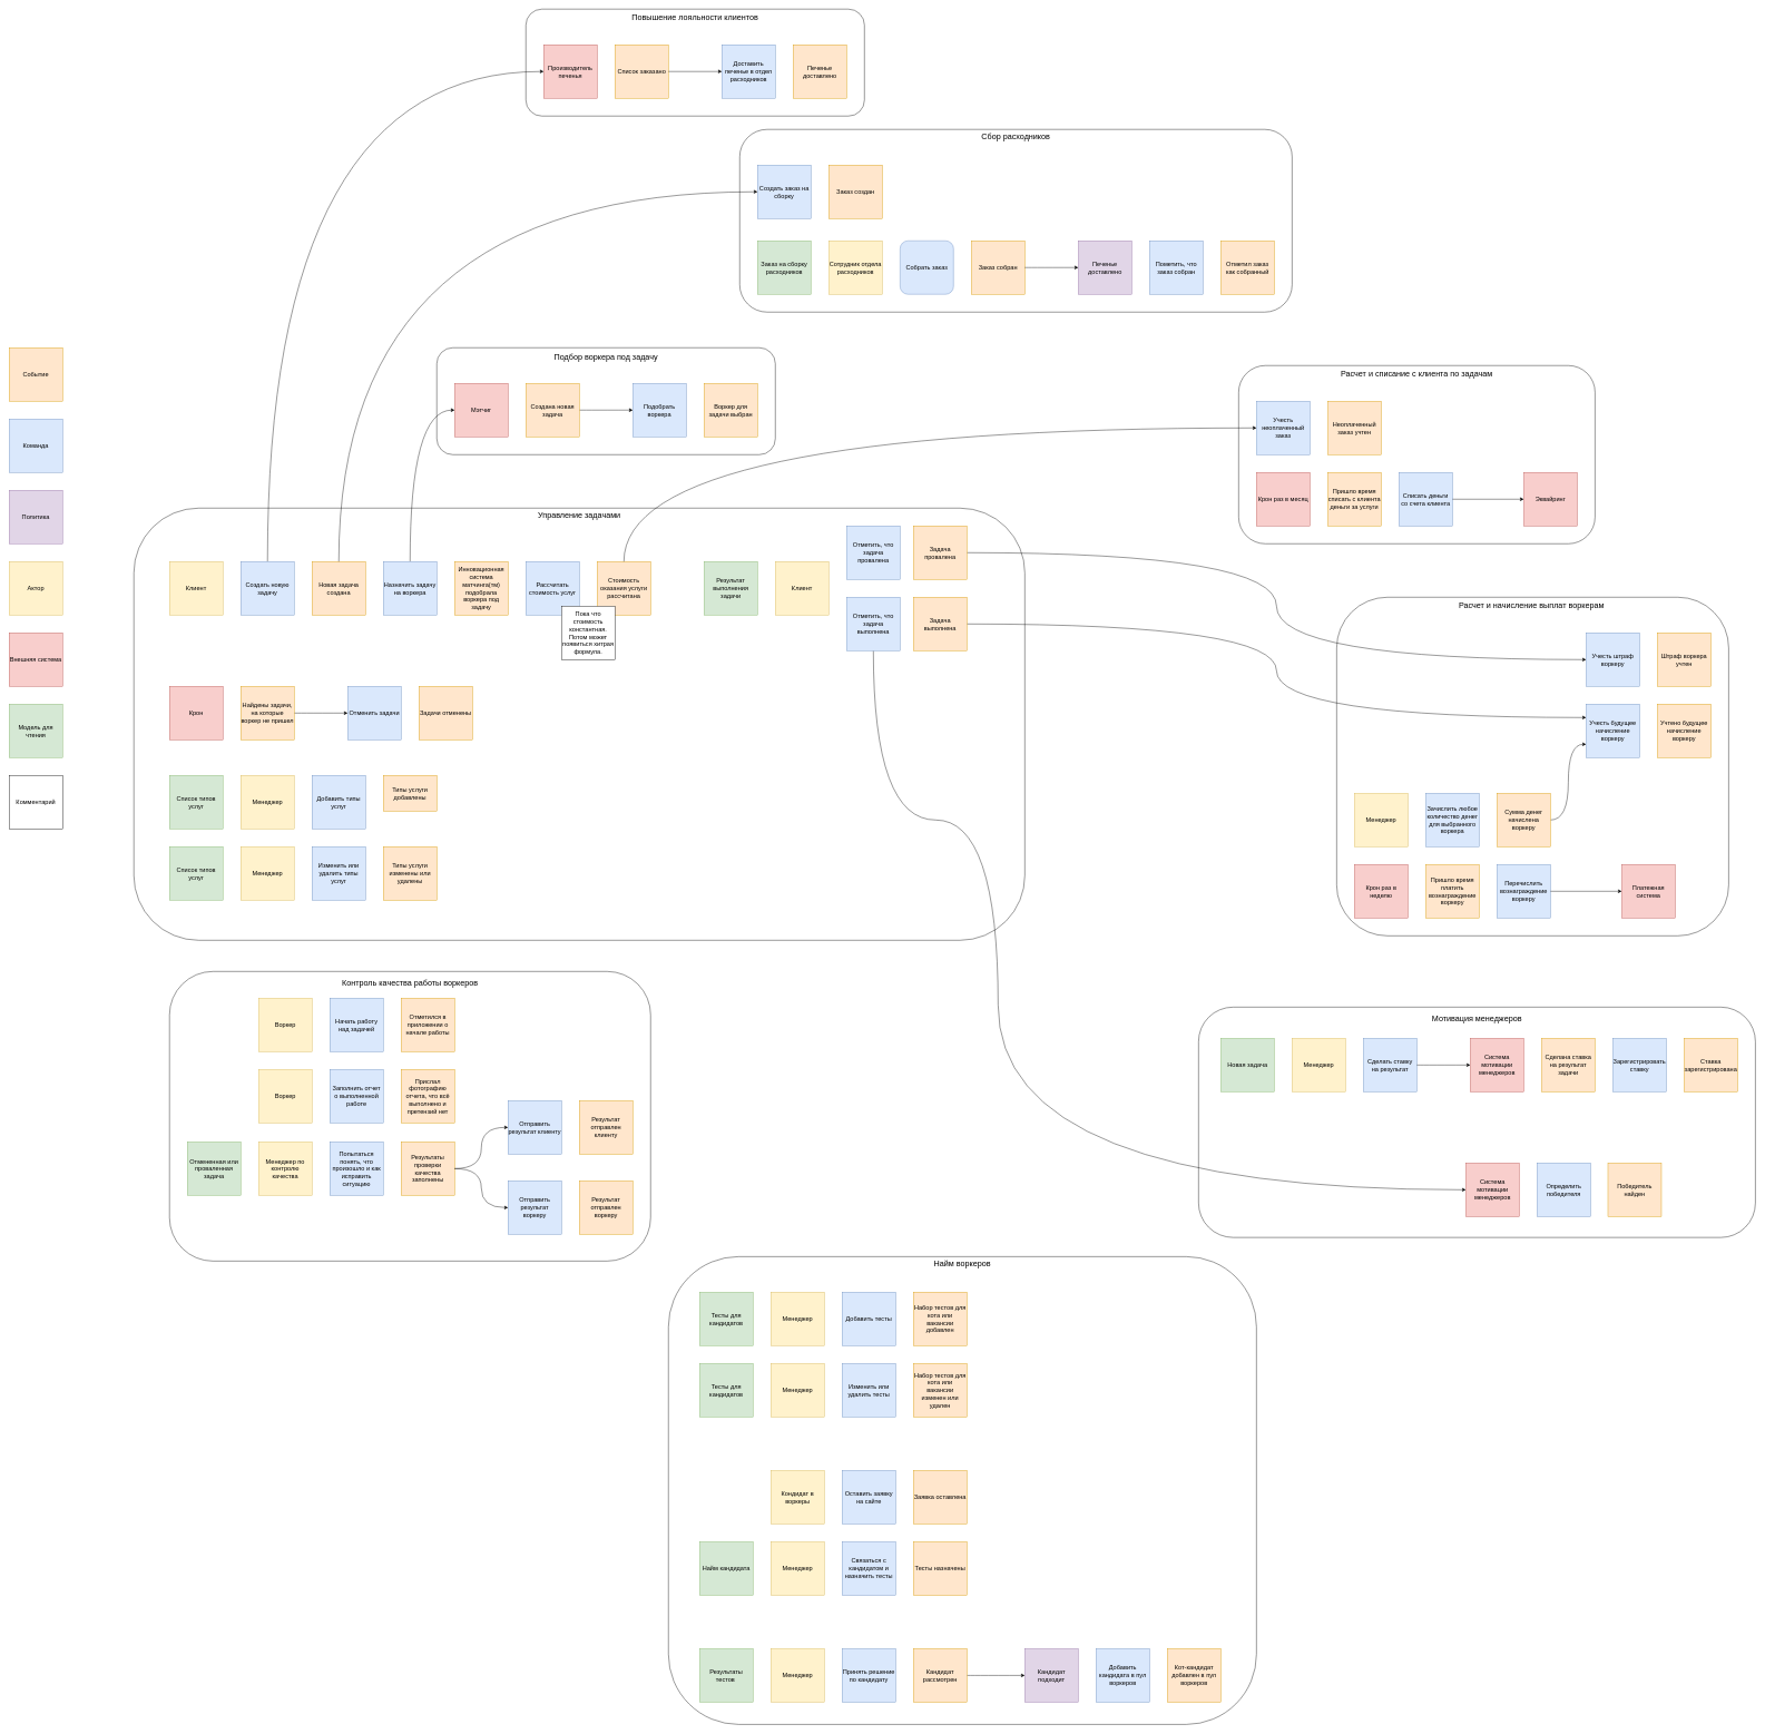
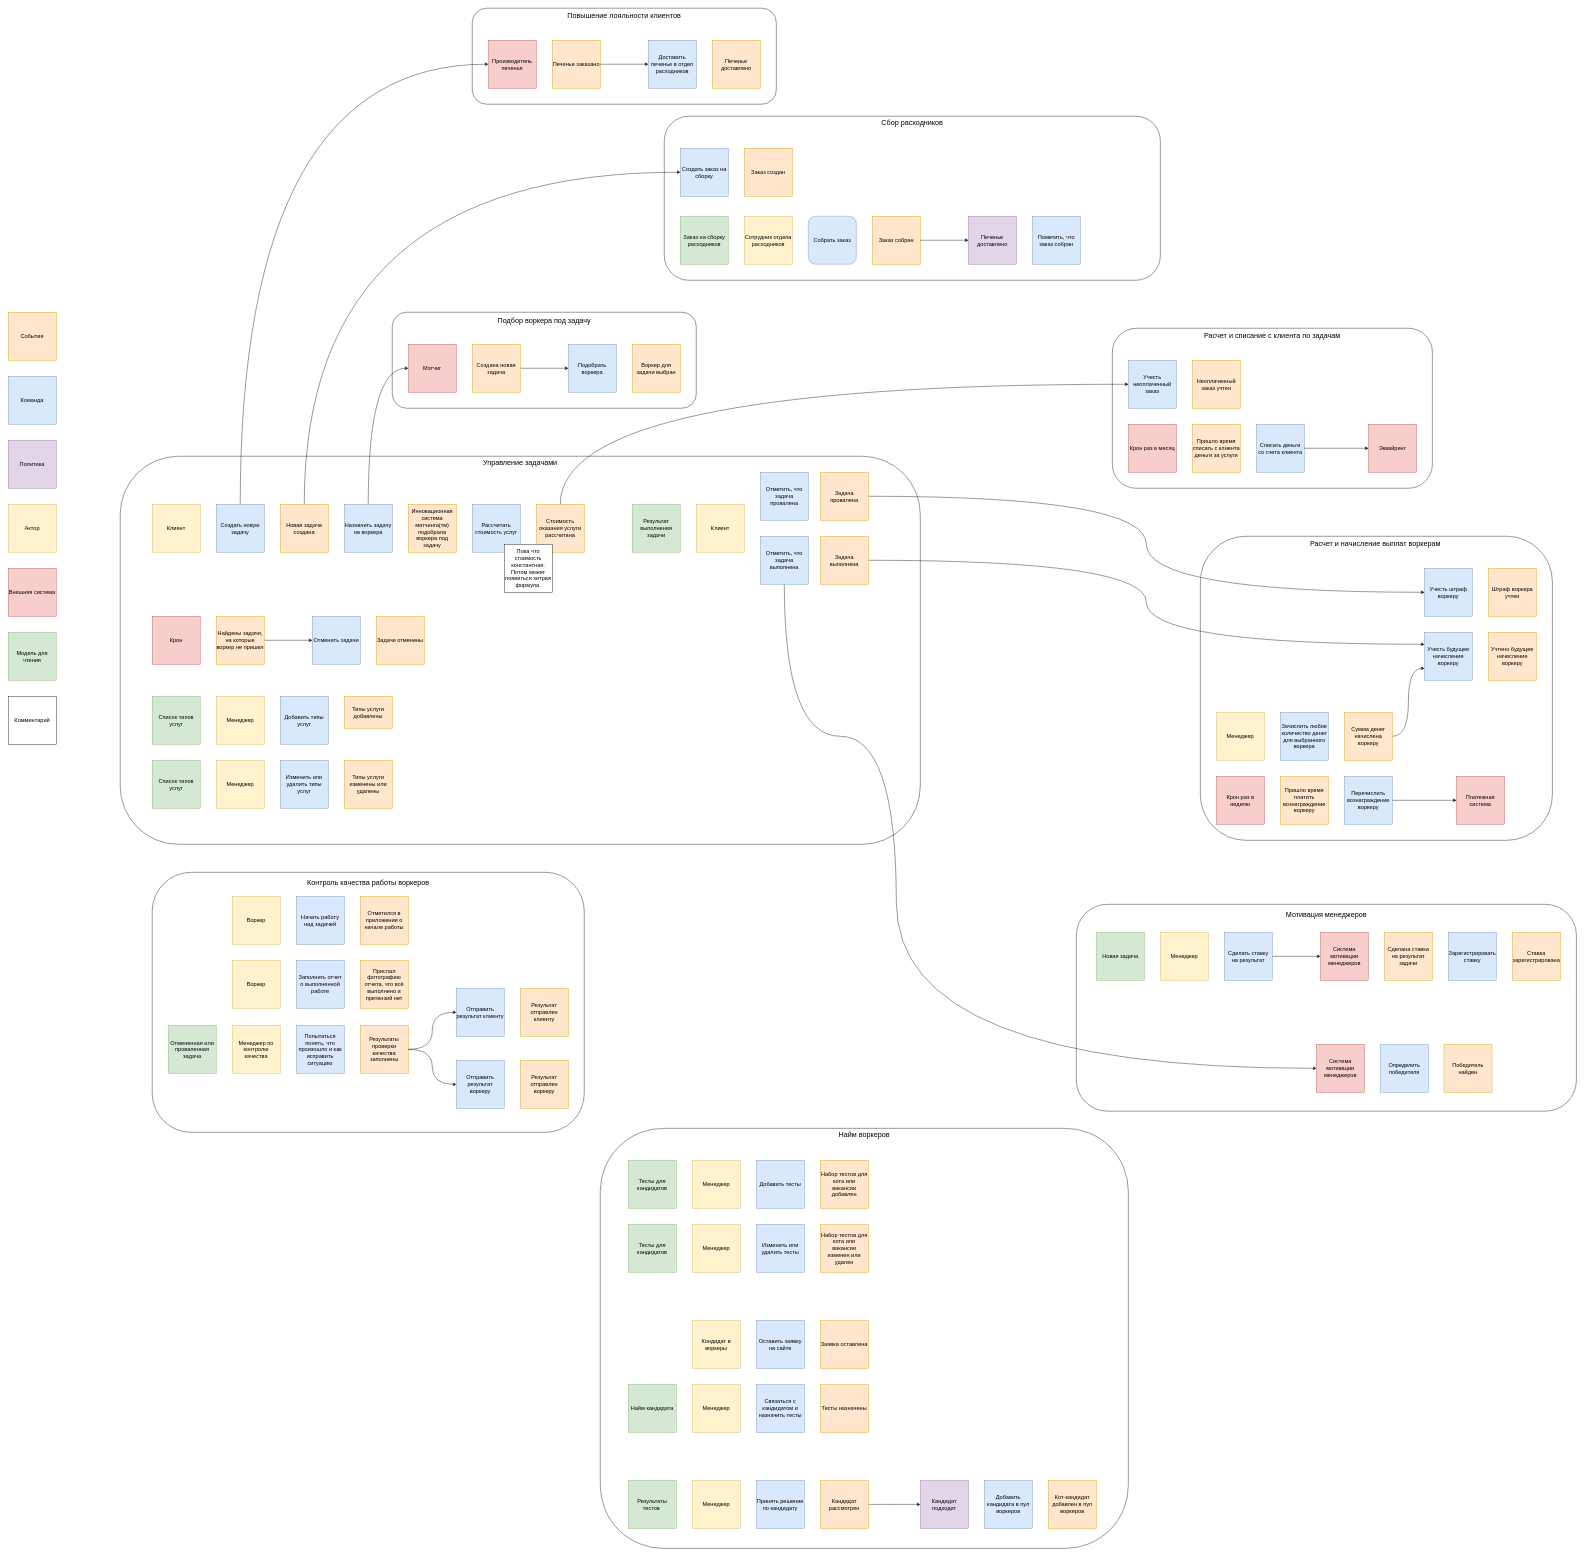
- <mxCell id="14" value="Список заказано" style="whiteSpace=wrap;html=1;aspect=fixed;fillColor=#ffe6cc;strokeColor=#d79b00;fontSize=14;" vertex="1" parent="11"><mxGeometry x="200" y="80" width="120" height="120" as="geometry" /></mxCell>
+ <mxCell id="14" value="Печенье заказано" style="whiteSpace=wrap;html=1;aspect=fixed;fillColor=#ffe6cc;strokeColor=#d79b00;fontSize=14;" vertex="1" parent="11"><mxGeometry x="200" y="80" width="120" height="120" as="geometry" /></mxCell>
- <mxCell id="37" value="Отметил заказ как собранный" style="whiteSpace=wrap;html=1;aspect=fixed;fillColor=#ffe6cc;strokeColor=#d79b00;fontSize=14;" vertex="1" parent="34"><mxGeometry x="1080" y="250" width="120" height="120" as="geometry" /></mxCell>
